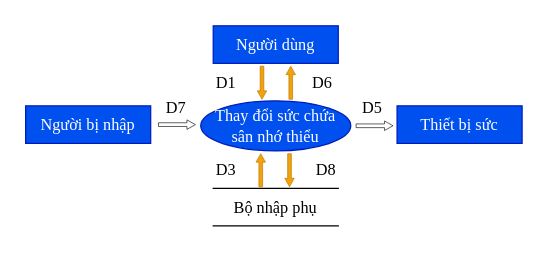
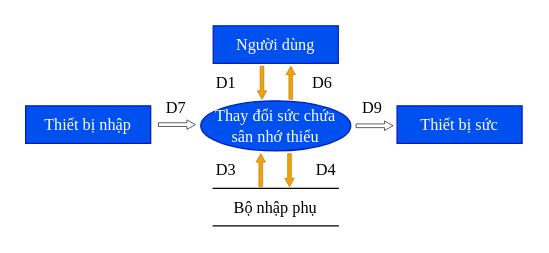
- <mxCell id="18" value="&lt;font face=&quot;Times New Roman&quot; style=&quot;font-size: 13px;&quot;&gt;D5&lt;/font&gt;" style="text;html=1;align=center;verticalAlign=middle;resizable=0;points=[];autosize=1;strokeColor=none;fillColor=none;" parent="1" vertex="1"><mxGeometry x="277" y="70" width="40" height="30" as="geometry" /></mxCell>
+ <mxCell id="18" value="&lt;font face=&quot;Times New Roman&quot; style=&quot;font-size: 13px;&quot;&gt;D9&lt;/font&gt;" style="text;html=1;align=center;verticalAlign=middle;resizable=0;points=[];autosize=1;strokeColor=none;fillColor=none;" parent="1" vertex="1"><mxGeometry x="277" y="70" width="40" height="30" as="geometry" /></mxCell>
- <mxCell id="4" value="&lt;font style=&quot;font-size: 13px;&quot; face=&quot;Times New Roman&quot;&gt;Người bị nhập&lt;/font&gt;" style="html=1;dashed=0;whiteSpace=wrap;fillColor=#0050ef;strokeColor=#001DBC;fontColor=#ffffff;" parent="1" vertex="1"><mxGeometry x="20" y="84" width="100" height="30" as="geometry" /></mxCell>
+ <mxCell id="4" value="&lt;font style=&quot;font-size: 13px;&quot; face=&quot;Times New Roman&quot;&gt;Thiết bị nhập&lt;/font&gt;" style="html=1;dashed=0;whiteSpace=wrap;fillColor=#0050ef;strokeColor=#001DBC;fontColor=#ffffff;" parent="1" vertex="1"><mxGeometry x="20" y="84" width="100" height="30" as="geometry" /></mxCell>
- <mxCell id="17" value="&lt;font face=&quot;Times New Roman&quot; style=&quot;font-size: 13px;&quot;&gt;D8&lt;/font&gt;" style="text;html=1;align=center;verticalAlign=middle;resizable=0;points=[];autosize=1;strokeColor=none;fillColor=none;" parent="1" vertex="1"><mxGeometry x="240" y="120" width="40" height="30" as="geometry" /></mxCell>
+ <mxCell id="17" value="&lt;font face=&quot;Times New Roman&quot; style=&quot;font-size: 13px;&quot;&gt;D4&lt;/font&gt;" style="text;html=1;align=center;verticalAlign=middle;resizable=0;points=[];autosize=1;strokeColor=none;fillColor=none;" parent="1" vertex="1"><mxGeometry x="240" y="120" width="40" height="30" as="geometry" /></mxCell>
